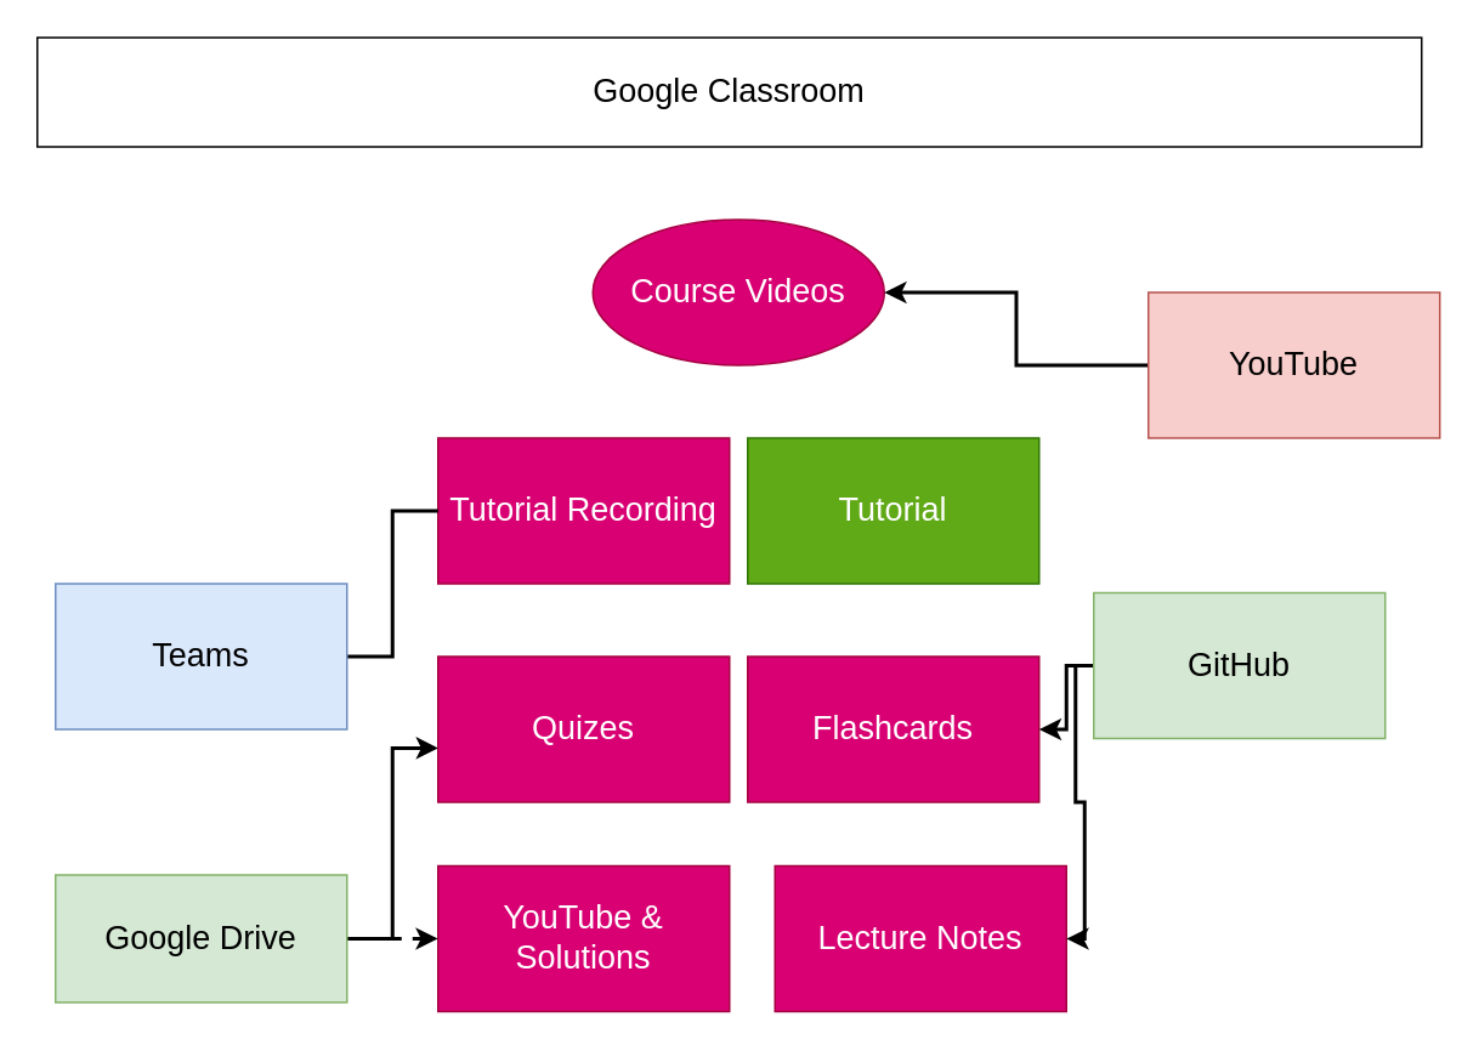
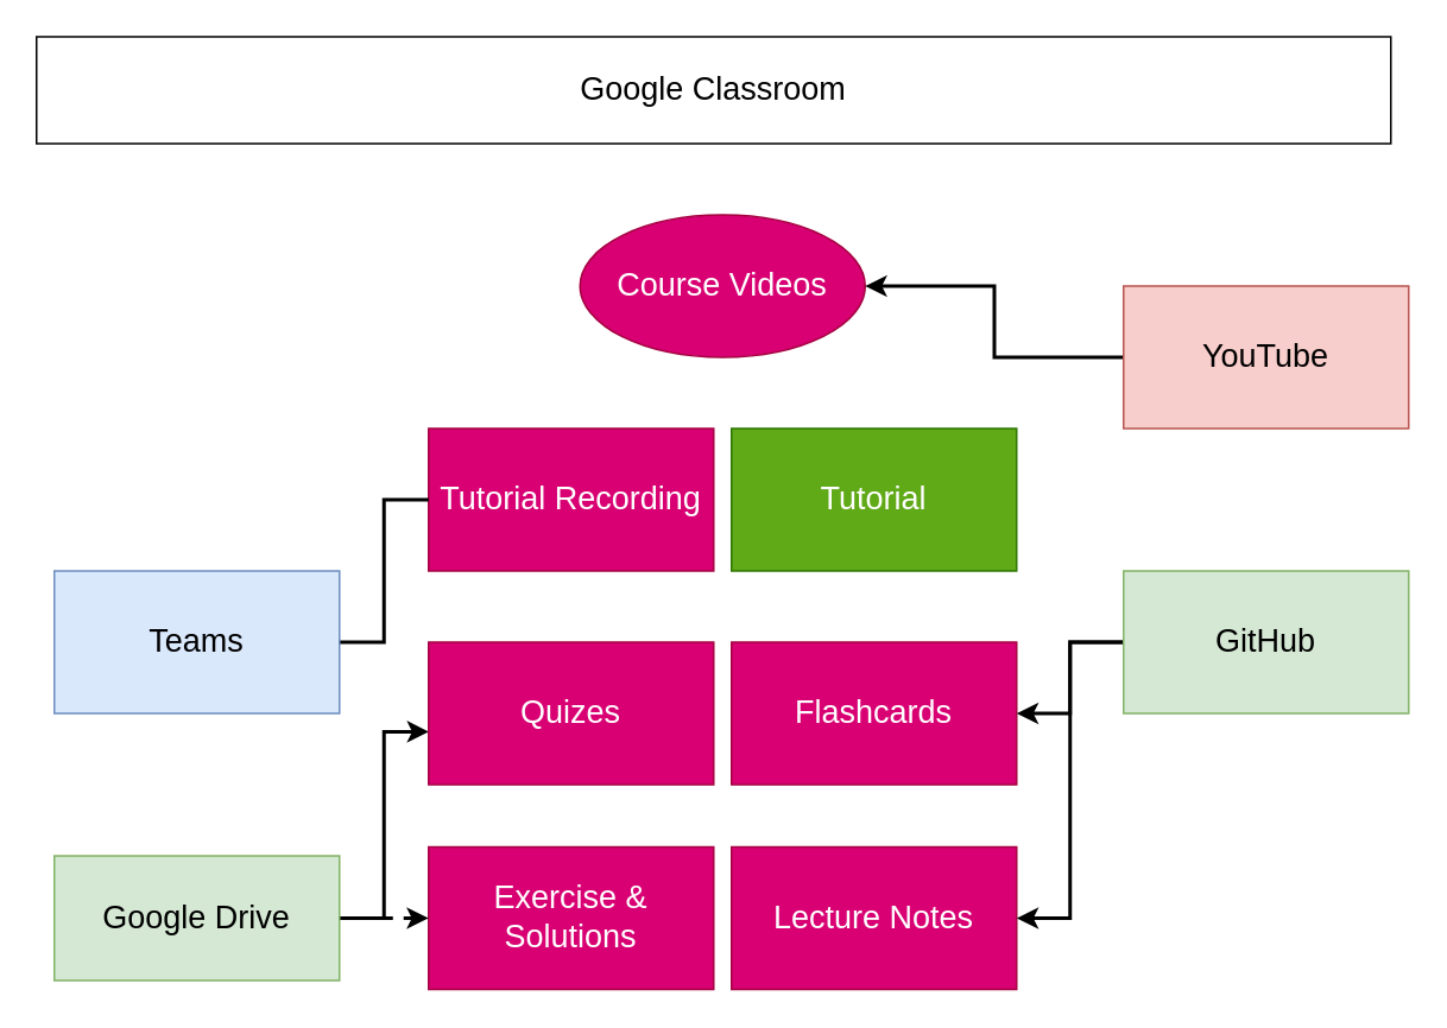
- <mxCell id="7" value="&lt;font style=&quot;font-size: 18px;&quot;&gt;GitHub&lt;/font&gt;" style="rounded=0;whiteSpace=wrap;html=1;fillColor=#d5e8d4;strokeColor=#82b366;" vertex="1" parent="1"><mxGeometry x="600" y="325" width="160" height="80" as="geometry" /></mxCell>
+ <mxCell id="7" value="&lt;font style=&quot;font-size: 18px;&quot;&gt;GitHub&lt;/font&gt;" style="rounded=0;whiteSpace=wrap;html=1;fillColor=#d5e8d4;strokeColor=#82b366;" vertex="1" parent="1"><mxGeometry x="630" y="320" width="160" height="80" as="geometry" /></mxCell>
- <mxCell id="14" value="&lt;font style=&quot;font-size: 18px;&quot;&gt;YouTube &amp;amp; Solutions&lt;br&gt;&lt;/font&gt;" style="rounded=0;whiteSpace=wrap;html=1;fillColor=#d80073;strokeColor=#A50040;fontColor=#ffffff;" vertex="1" parent="1"><mxGeometry x="240" y="475" width="160" height="80" as="geometry" /></mxCell>
+ <mxCell id="14" value="&lt;font style=&quot;font-size: 18px;&quot;&gt;Exercise &amp;amp; Solutions&lt;br&gt;&lt;/font&gt;" style="rounded=0;whiteSpace=wrap;html=1;fillColor=#d80073;strokeColor=#A50040;fontColor=#ffffff;" vertex="1" parent="1"><mxGeometry x="240" y="475" width="160" height="80" as="geometry" /></mxCell>
- <mxCell id="3" value="&lt;font style=&quot;font-size: 18px;&quot;&gt;Lecture Notes&lt;/font&gt;" style="rounded=0;whiteSpace=wrap;html=1;fillColor=#d80073;strokeColor=#A50040;fontColor=#ffffff;" vertex="1" parent="1"><mxGeometry x="425" y="475" width="160" height="80" as="geometry" /></mxCell>
+ <mxCell id="3" value="&lt;font style=&quot;font-size: 18px;&quot;&gt;Lecture Notes&lt;/font&gt;" style="rounded=0;whiteSpace=wrap;html=1;fillColor=#d80073;strokeColor=#A50040;fontColor=#ffffff;" vertex="1" parent="1"><mxGeometry x="410" y="475" width="160" height="80" as="geometry" /></mxCell>
